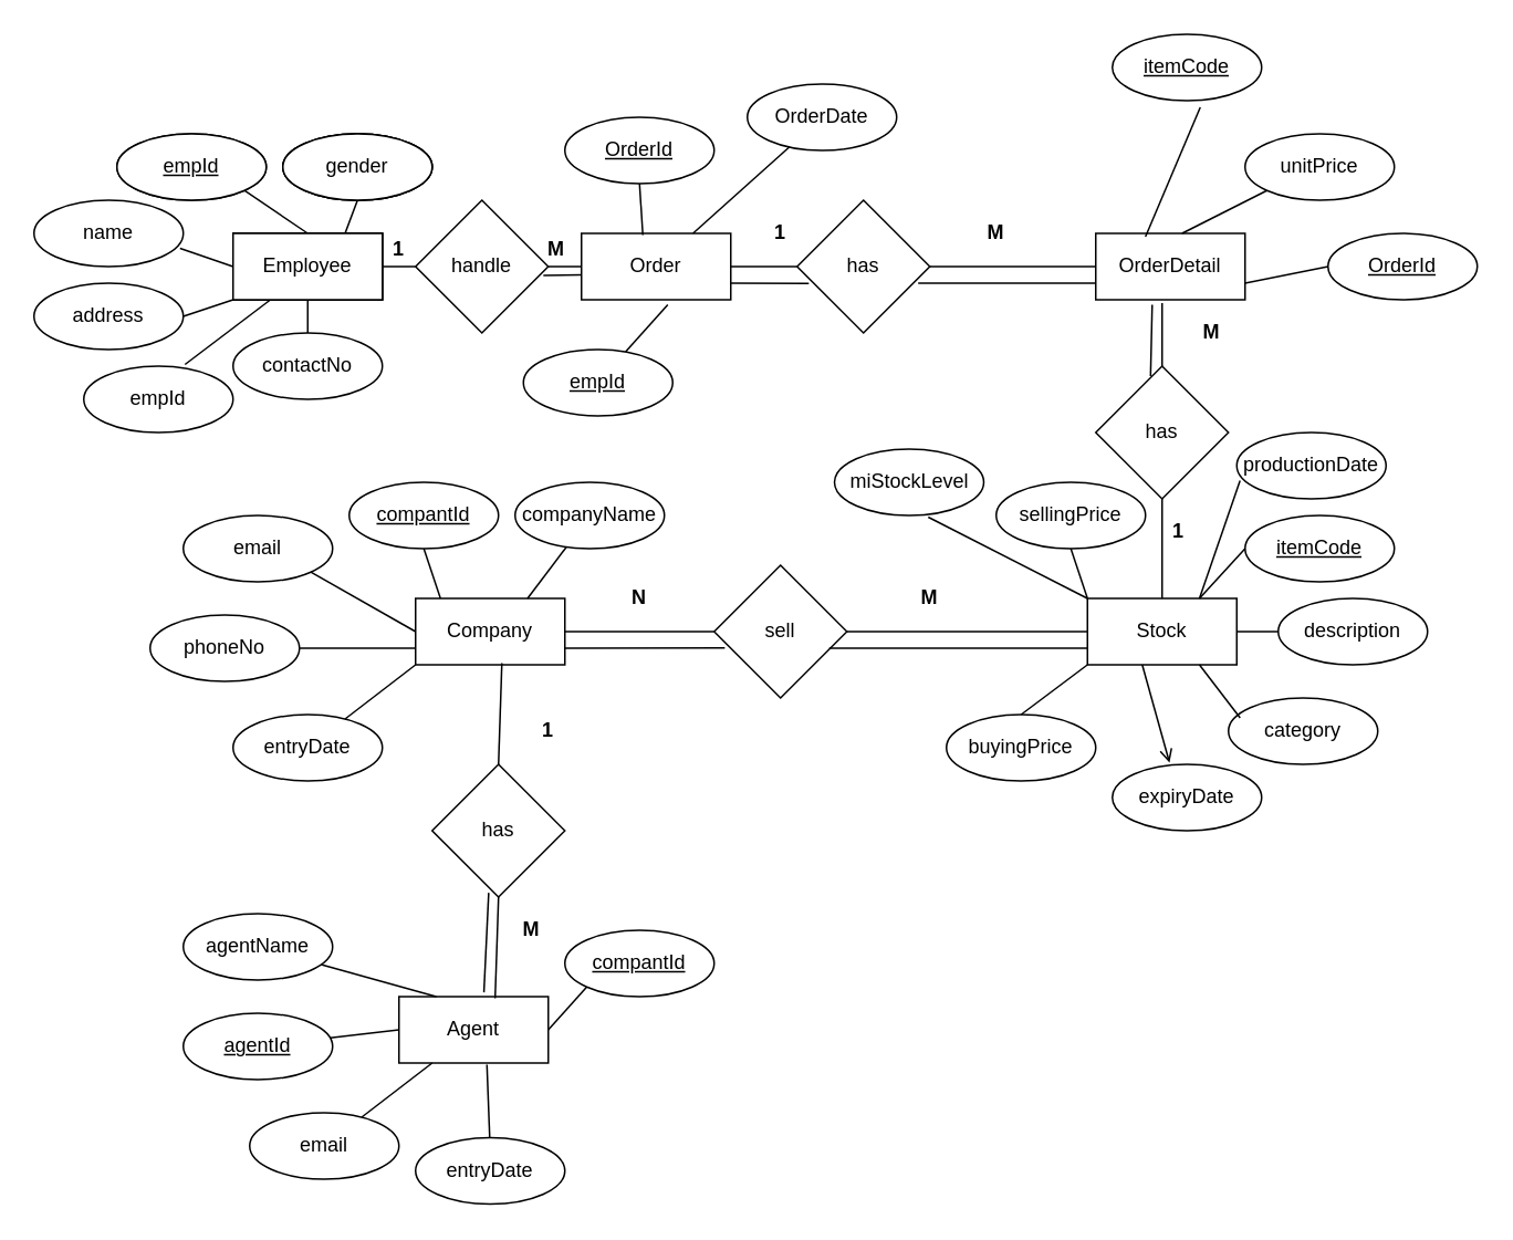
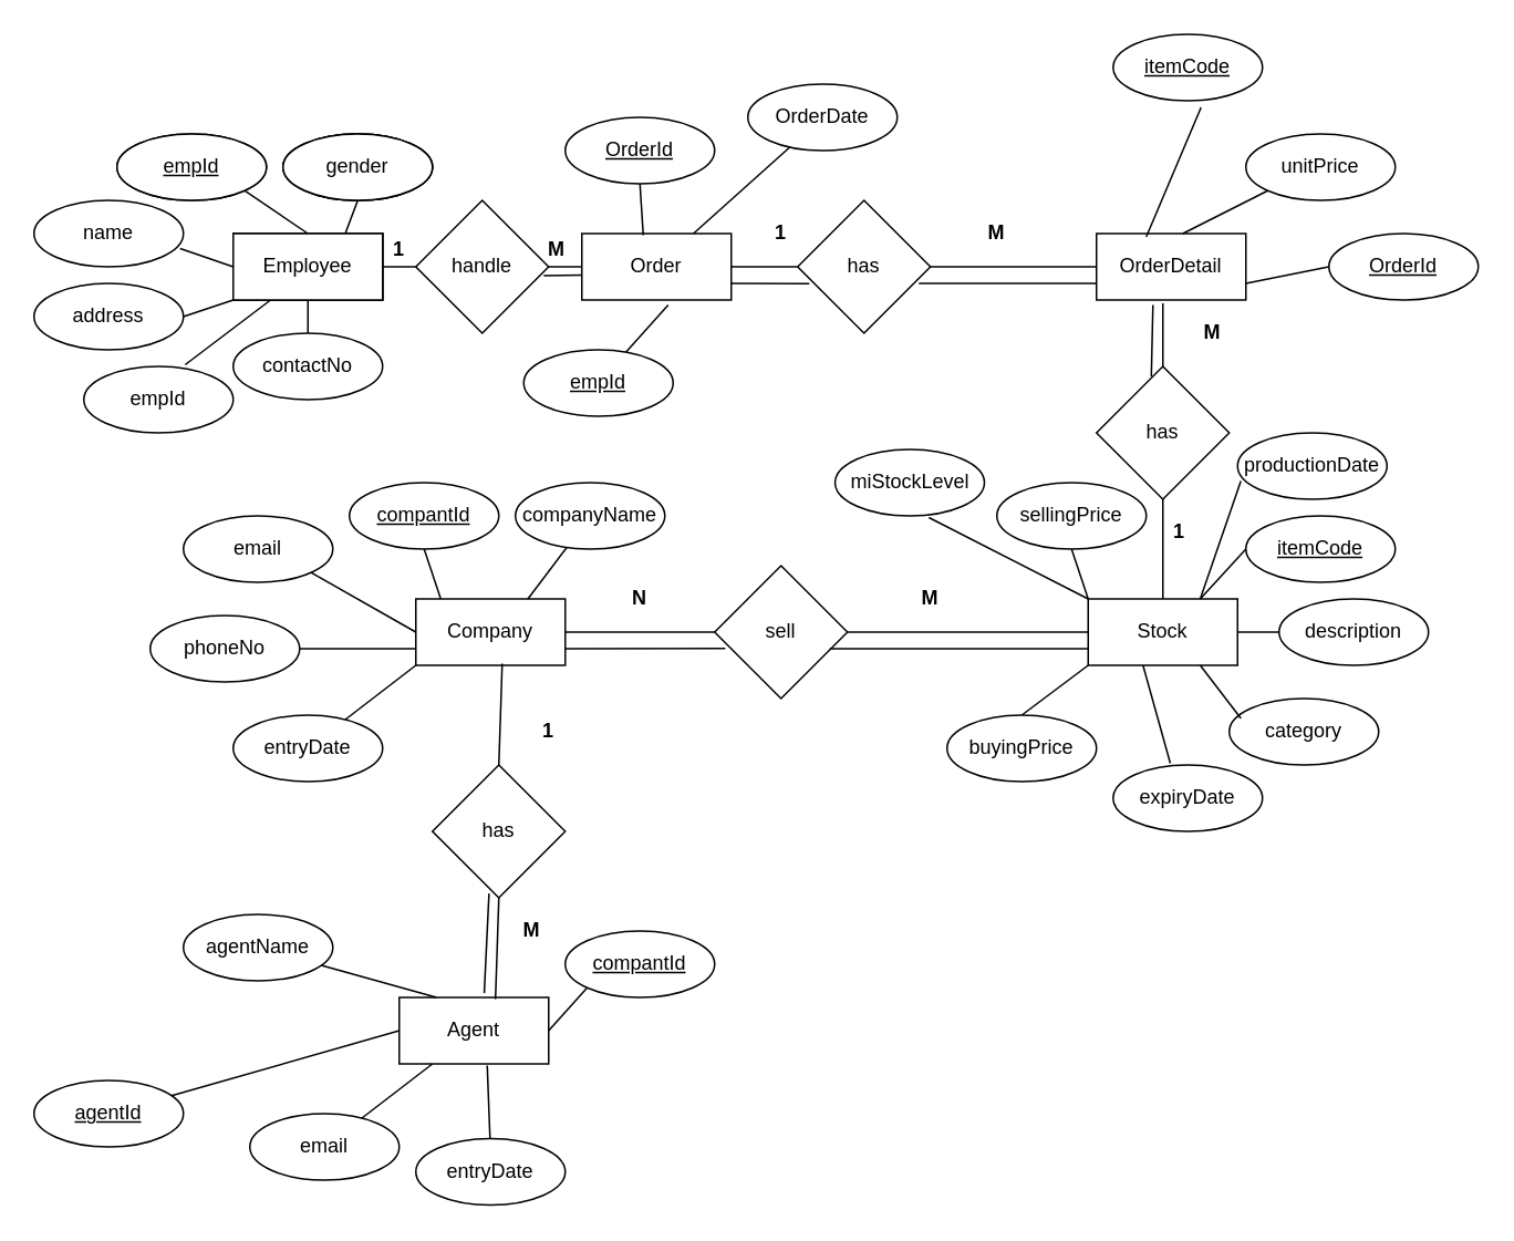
- <mxCell id="48" value="" style="endArrow=open;html=1;entryX=0.383;entryY=-0.025;entryDx=0;entryDy=0;entryPerimeter=0;exitX=0.367;exitY=1;exitDx=0;exitDy=0;exitPerimeter=0;" edge="1" parent="1" target="47" source="4"><mxGeometry width="50" height="50" relative="1" as="geometry"><mxPoint x="610" y="560" as="sourcePoint" /><mxPoint x="457.5" y="450" as="targetPoint" /></mxGeometry></mxCell>
+ <mxCell id="48" value="" style="endArrow=none;html=1;entryX=0.383;entryY=-0.025;entryDx=0;entryDy=0;entryPerimeter=0;exitX=0.367;exitY=1;exitDx=0;exitDy=0;exitPerimeter=0;" edge="1" parent="1" target="47" source="4"><mxGeometry width="50" height="50" relative="1" as="geometry"><mxPoint x="610" y="560" as="sourcePoint" /><mxPoint x="457.5" y="450" as="targetPoint" /></mxGeometry></mxCell>
- <mxCell id="72" value="&lt;u&gt;agentId&lt;/u&gt;" style="ellipse;whiteSpace=wrap;html=1;" vertex="1" parent="1"><mxGeometry x="110" y="610" width="90" height="40" as="geometry" /></mxCell>
+ <mxCell id="72" value="&lt;u&gt;agentId&lt;/u&gt;" style="ellipse;whiteSpace=wrap;html=1;" vertex="1" parent="1"><mxGeometry x="20" y="650" width="90" height="40" as="geometry" /></mxCell>
